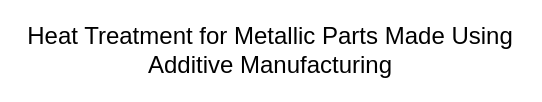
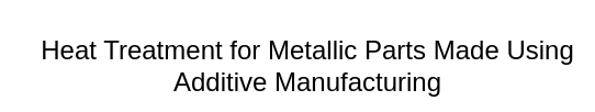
- <mxCell id="2" value="Heat Treatment for Metallic Parts Made Using Additive Manufacturing" style="text;html=1;align=center;verticalAlign=middle;whiteSpace=wrap;rounded=0;fontSize=24;" vertex="1" parent="1"><mxGeometry x="20" y="20" width="500" height="60" as="geometry" /></mxCell>
+ <mxCell id="2" value="Heat Treatment for Metallic Parts Made Using Additive Manufacturing" style="text;html=1;align=center;verticalAlign=middle;whiteSpace=wrap;rounded=0;fontSize=24;" vertex="1" parent="1"><mxGeometry x="30" y="30" width="500" height="60" as="geometry" /></mxCell>
